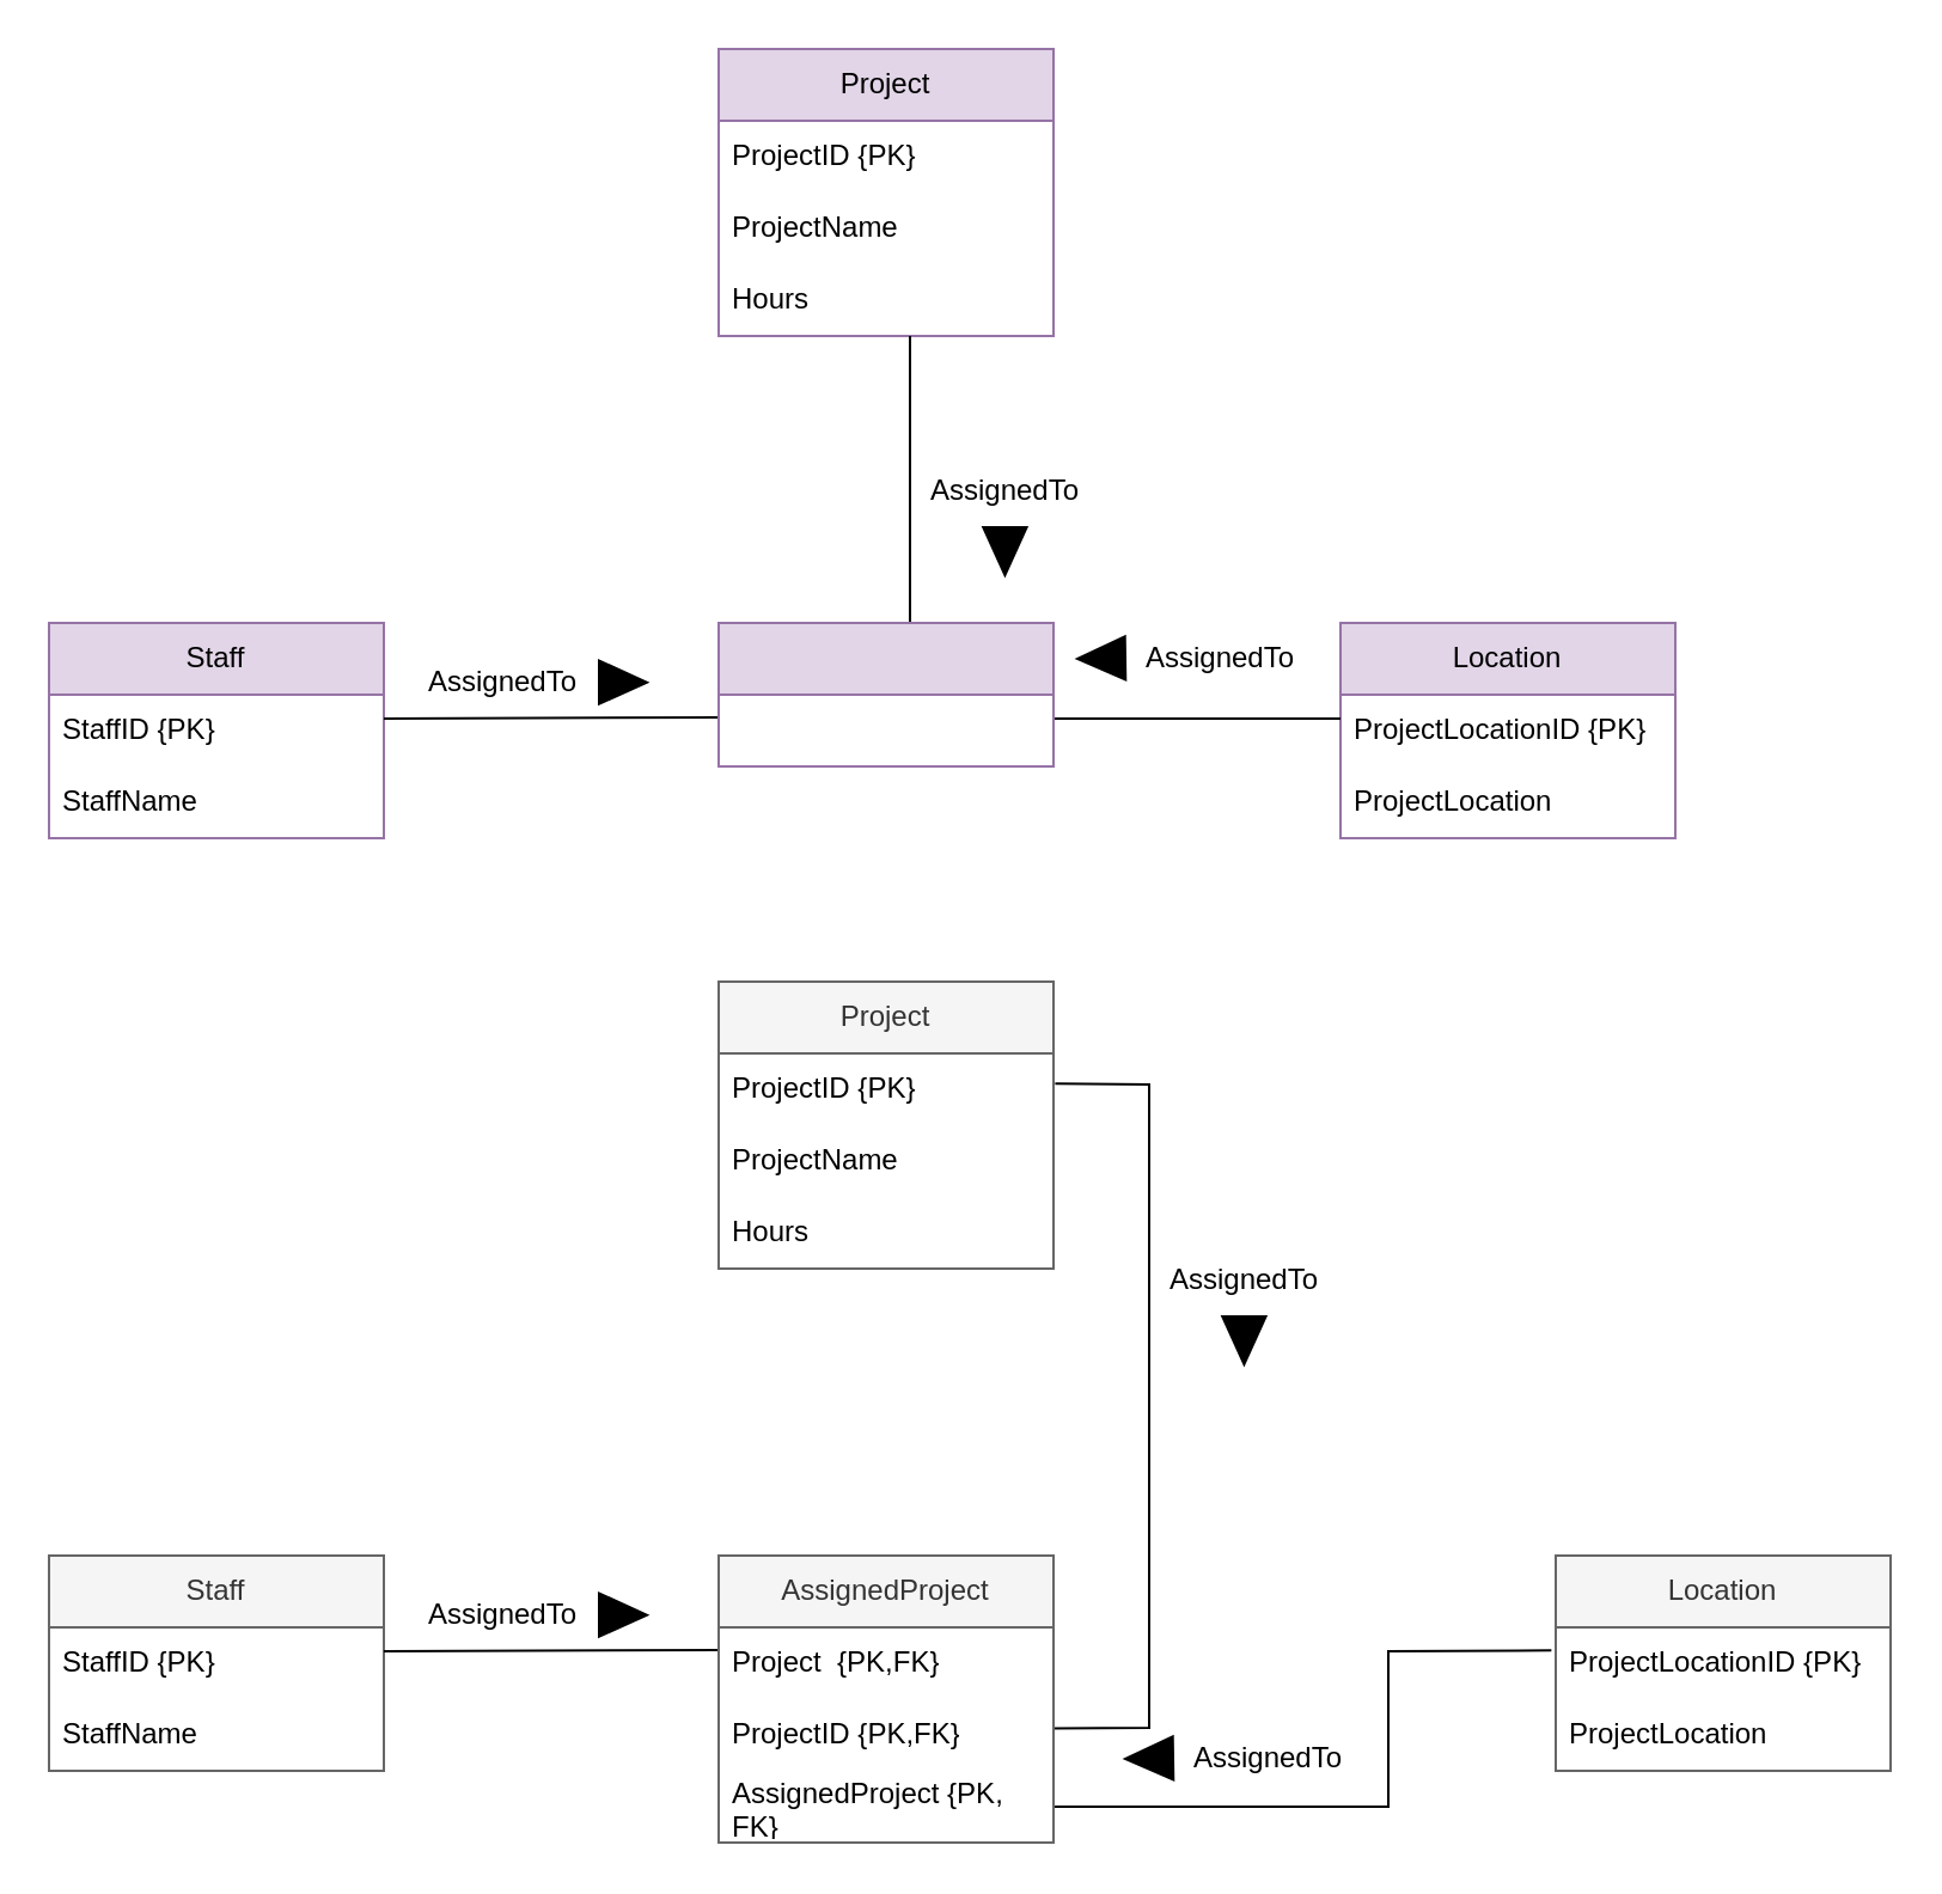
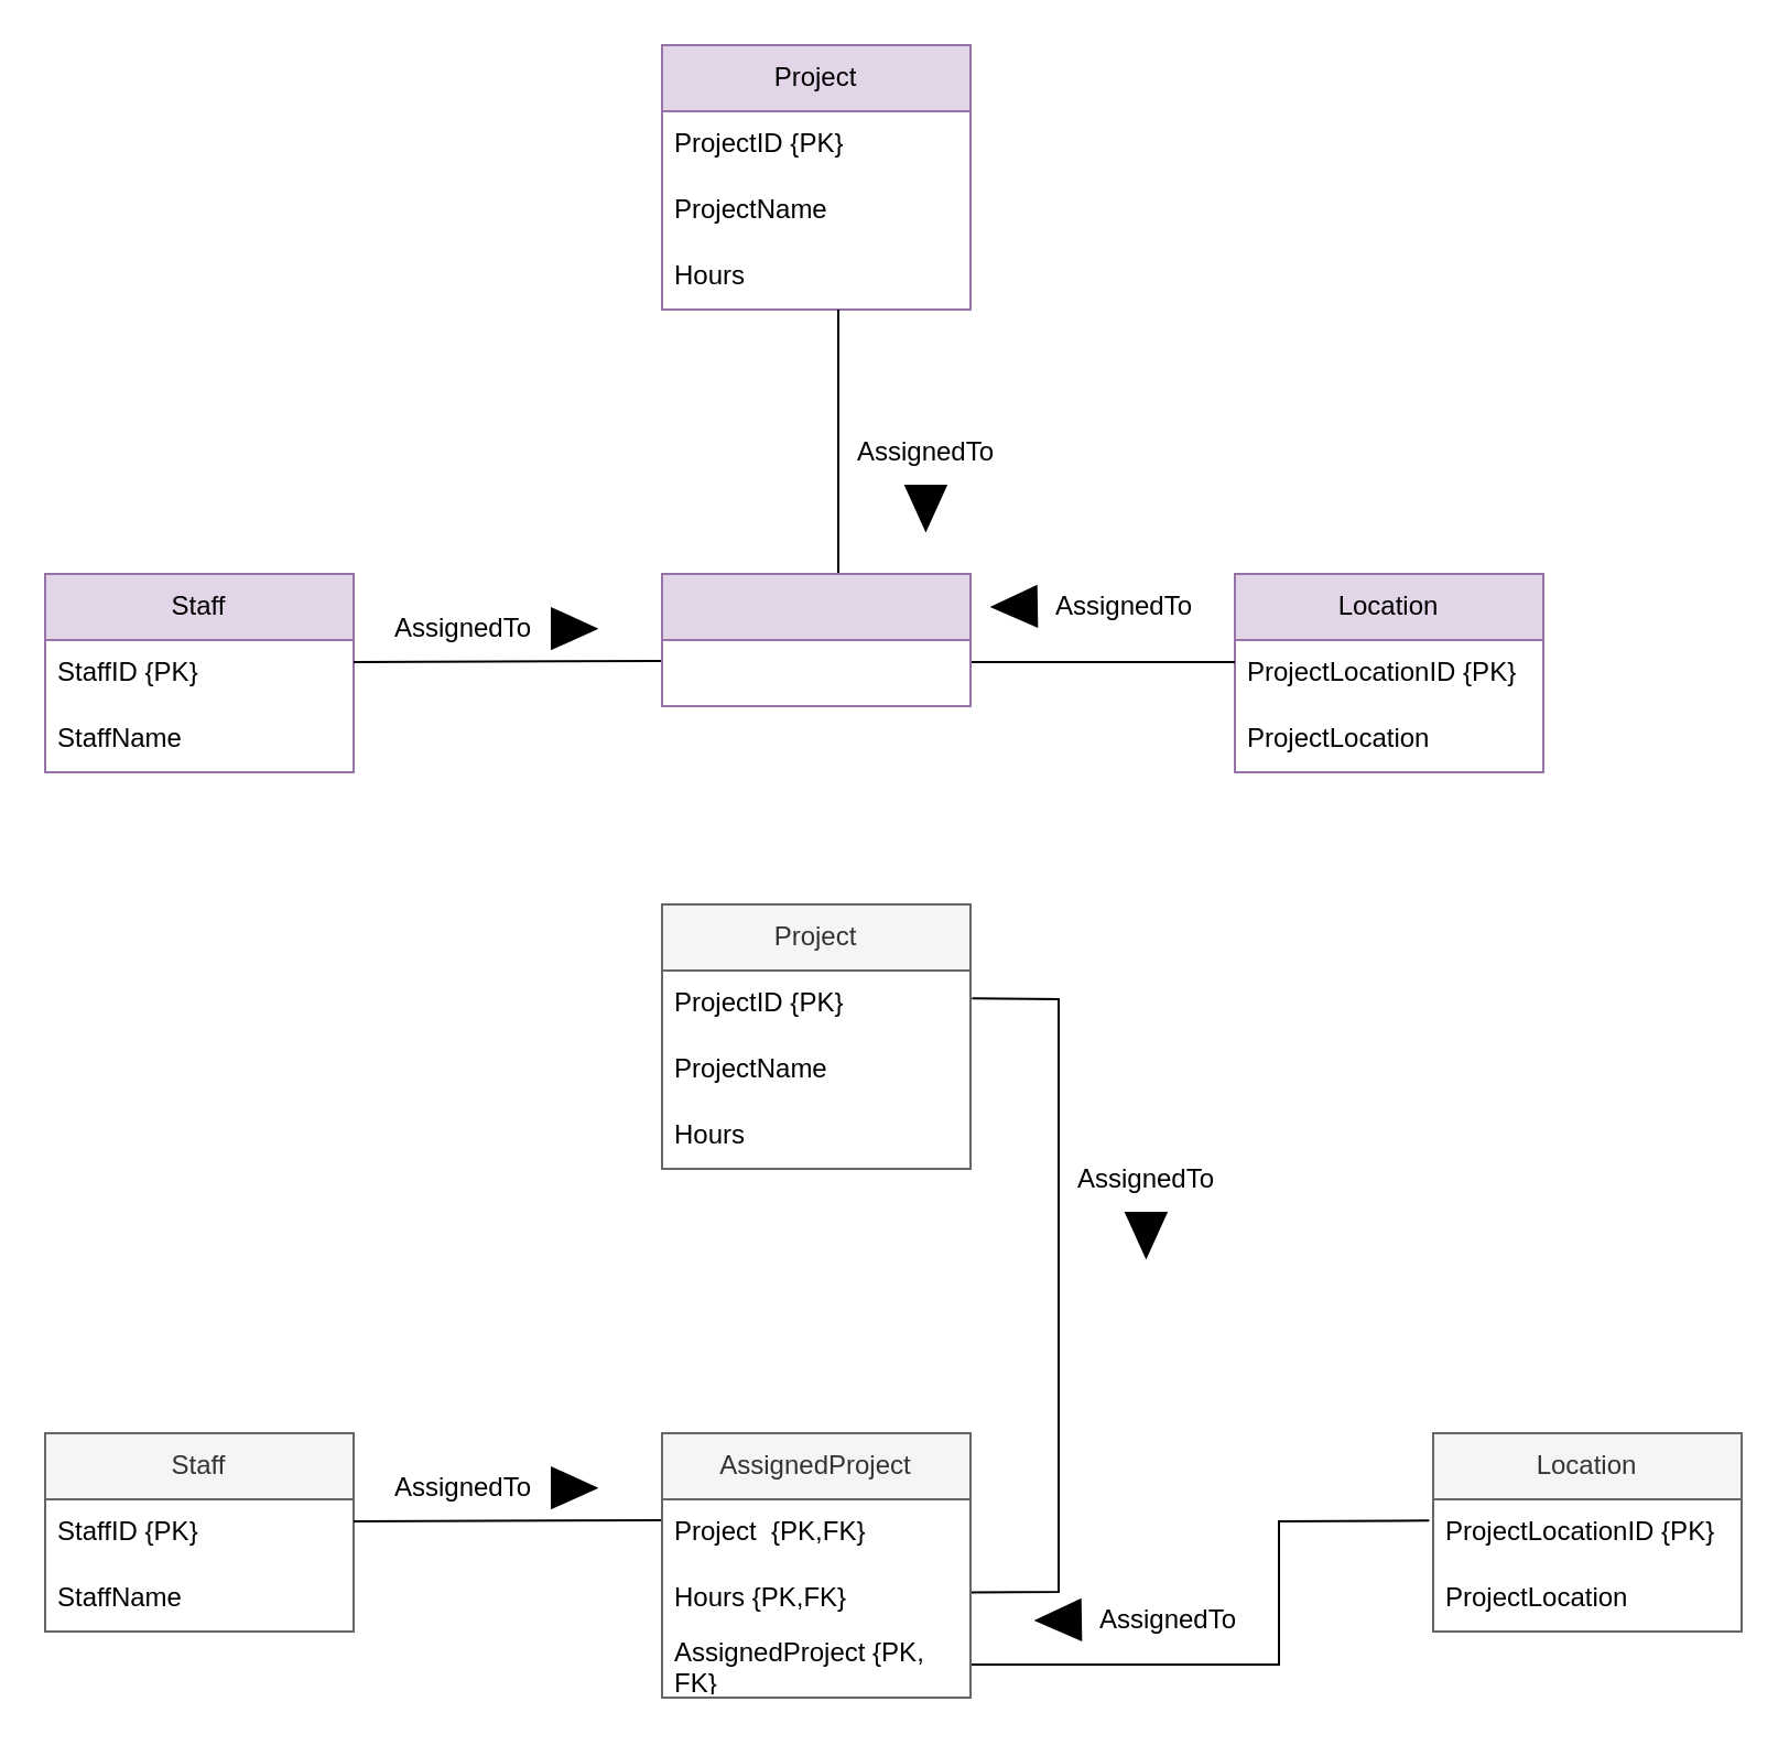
- <mxCell id="31" value="ProjectID {PK,FK}" style="text;strokeColor=none;fillColor=none;align=left;verticalAlign=middle;spacingLeft=4;spacingRight=4;overflow=hidden;points=[[0,0.5],[1,0.5]];portConstraint=eastwest;rotatable=0;whiteSpace=wrap;html=1;" vertex="1" parent="29"><mxGeometry y="60" width="140" height="30" as="geometry" /></mxCell>
+ <mxCell id="31" value="Hours {PK,FK}" style="text;strokeColor=none;fillColor=none;align=left;verticalAlign=middle;spacingLeft=4;spacingRight=4;overflow=hidden;points=[[0,0.5],[1,0.5]];portConstraint=eastwest;rotatable=0;whiteSpace=wrap;html=1;" vertex="1" parent="29"><mxGeometry y="60" width="140" height="30" as="geometry" /></mxCell>
